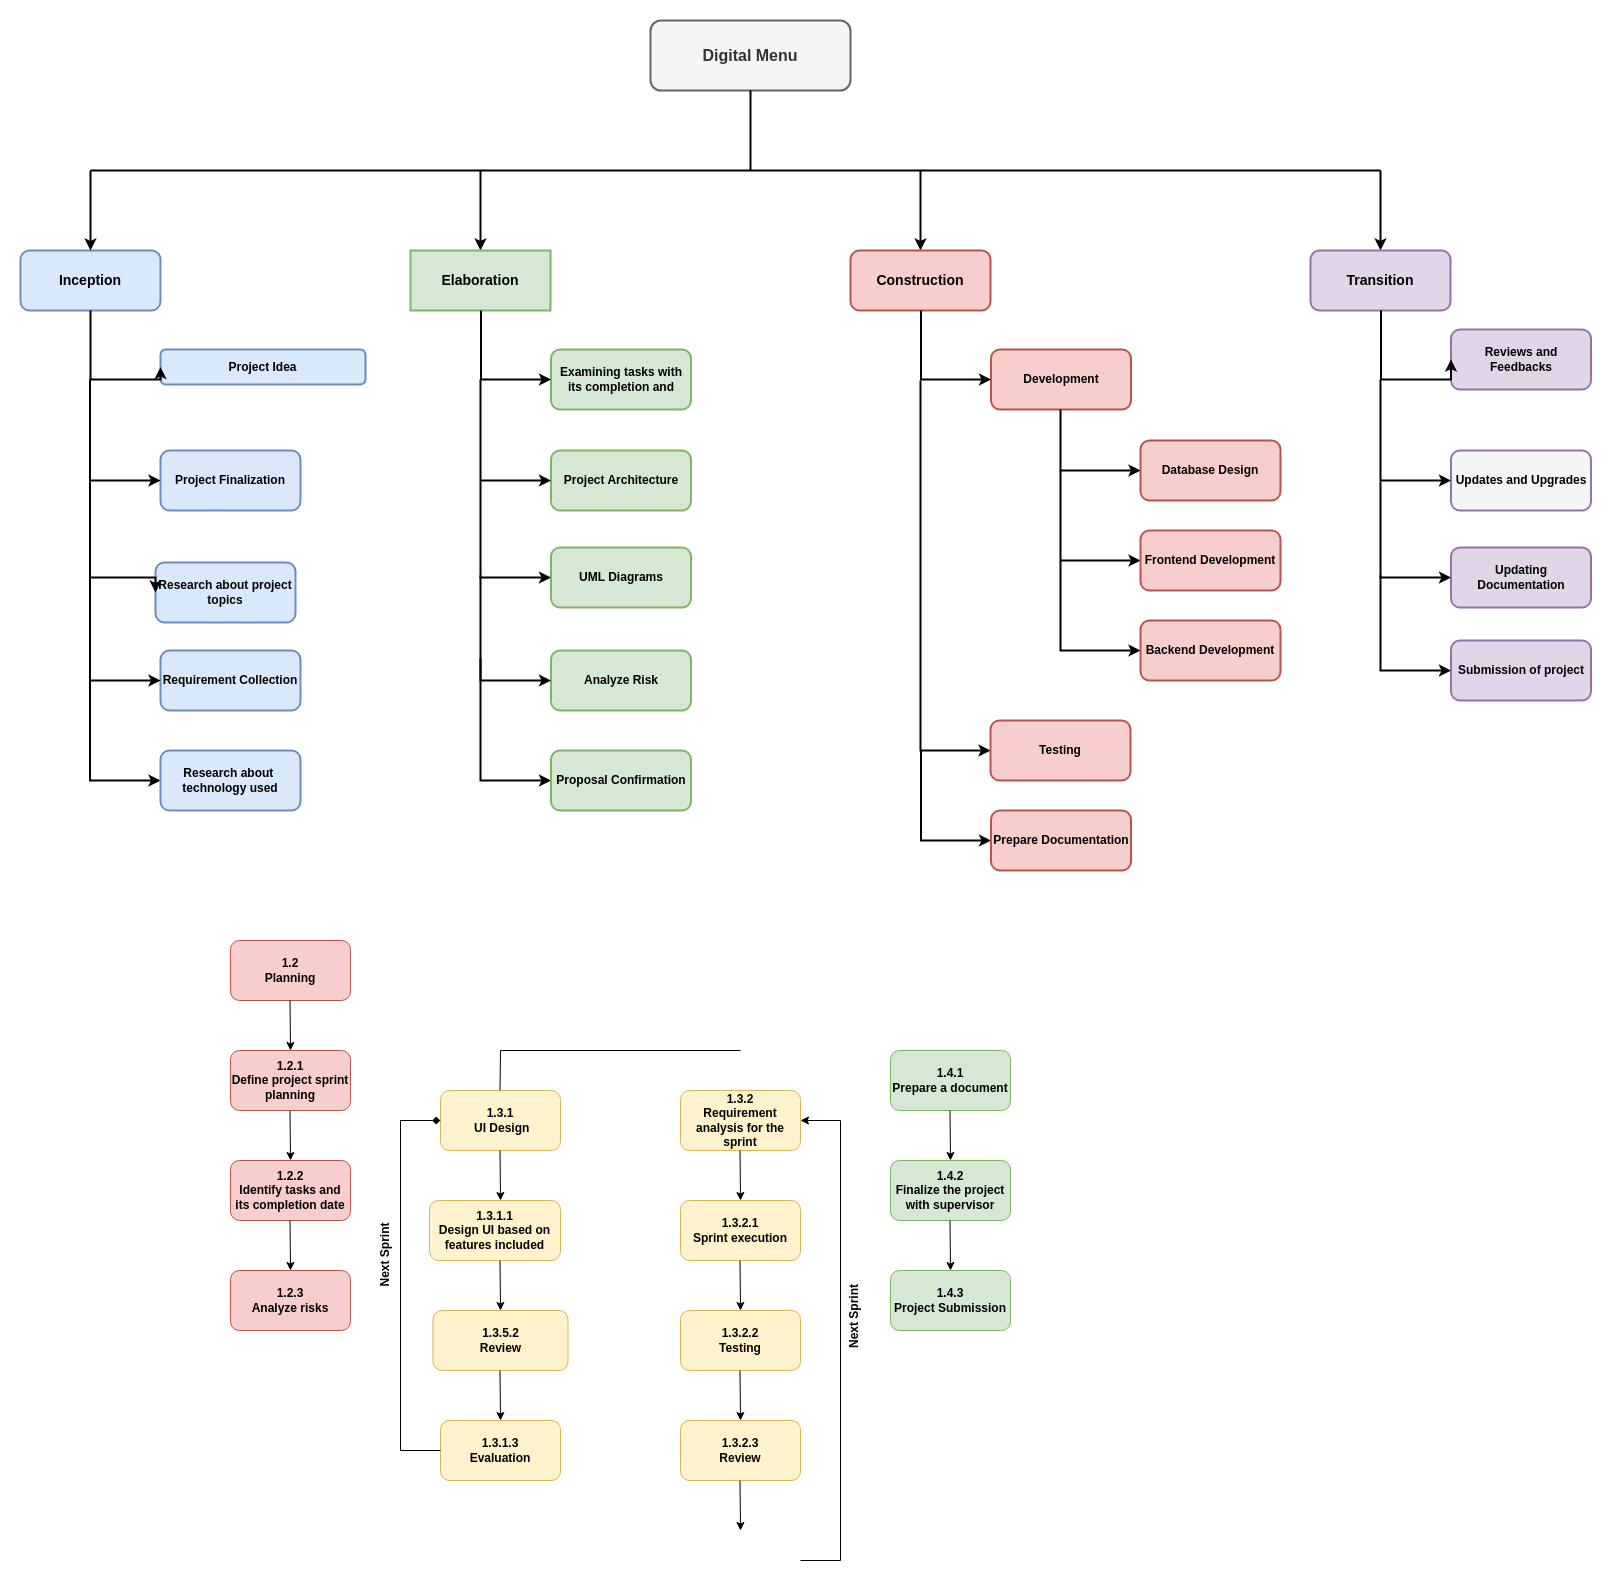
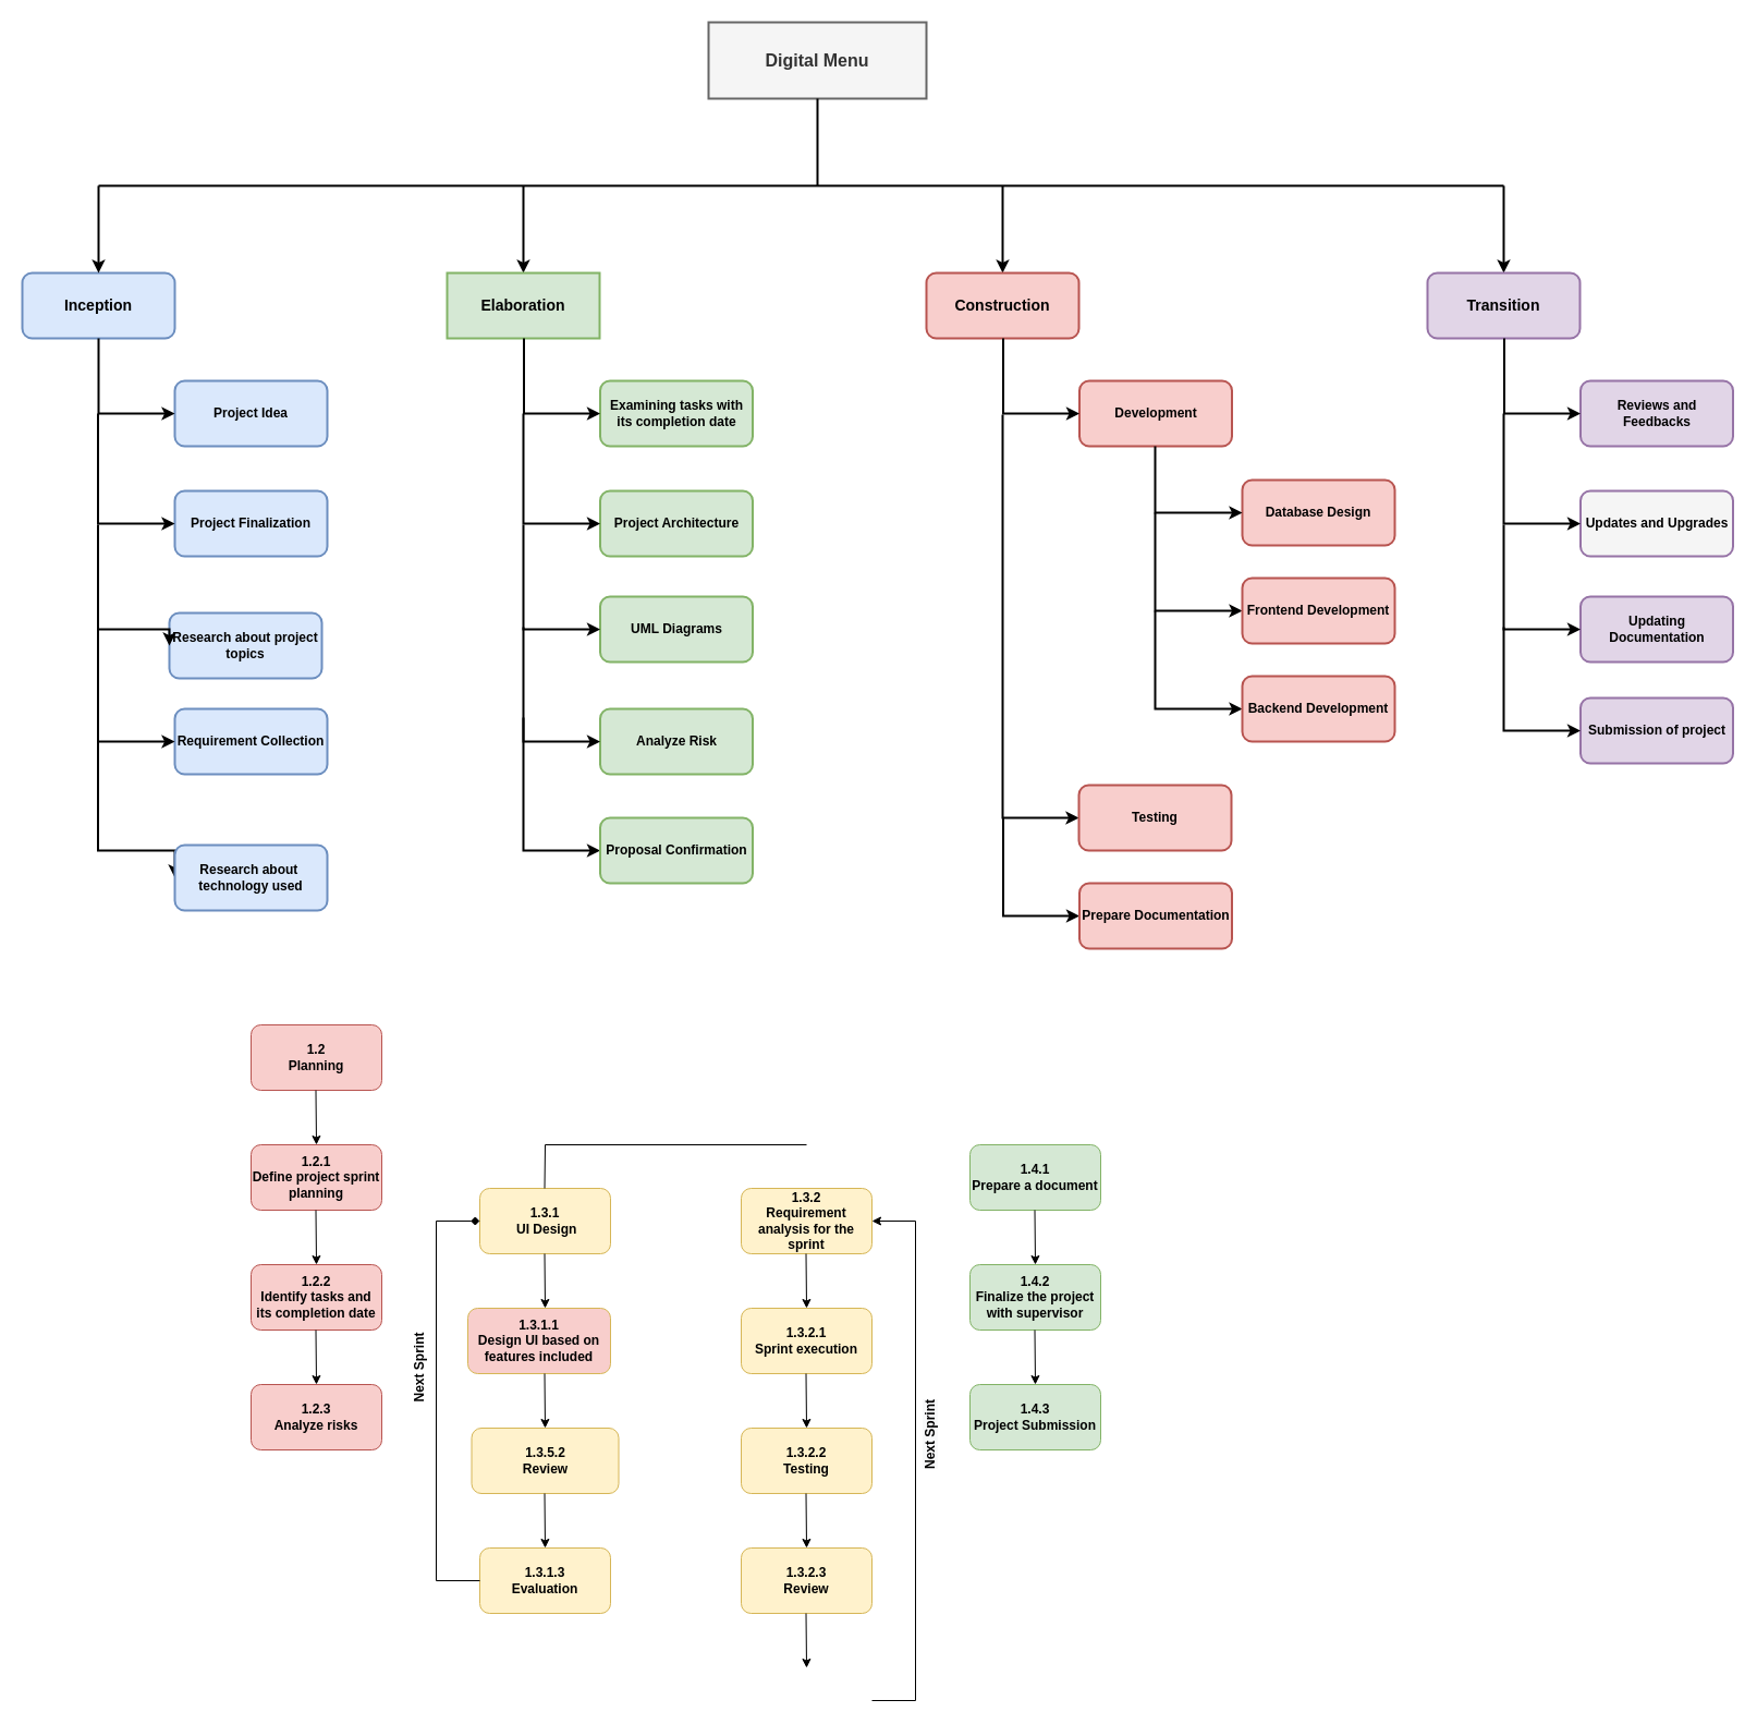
- <mxCell id="2" value="&lt;span style=&quot;font-size: 16px;&quot;&gt;&lt;b&gt;Digital Menu&lt;/b&gt;&lt;/span&gt;" style="rounded=1;whiteSpace=wrap;html=1;strokeWidth=2;fillColor=#f5f5f5;fontColor=#333333;strokeColor=#666666;" parent="1" vertex="1"><mxGeometry x="650" y="20" width="200" height="70" as="geometry" /></mxCell>
+ <mxCell id="2" value="&lt;span style=&quot;font-size: 16px;&quot;&gt;&lt;b&gt;Digital Menu&lt;/b&gt;&lt;/span&gt;" style="whiteSpace=wrap;html=1;strokeWidth=2;fillColor=#f5f5f5;fontColor=#333333;strokeColor=#666666;rounded=0;" parent="1" vertex="1"><mxGeometry x="650" y="20" width="200" height="70" as="geometry" /></mxCell>
- <mxCell id="53" value="&lt;b&gt;Reviews and Feedbacks&lt;/b&gt;" style="rounded=1;whiteSpace=wrap;html=1;strokeWidth=2;fillColor=#e1d5e7;strokeColor=#9673a6;" parent="1" vertex="1"><mxGeometry x="1450.5" y="329" width="140" height="60" as="geometry" /></mxCell>
+ <mxCell id="53" value="&lt;b&gt;Reviews and Feedbacks&lt;/b&gt;" style="rounded=1;whiteSpace=wrap;html=1;strokeWidth=2;fillColor=#e1d5e7;strokeColor=#9673a6;" parent="1" vertex="1"><mxGeometry x="1450.5" y="349" width="140" height="60" as="geometry" /></mxCell>
- <mxCell id="4" value="&lt;b&gt;Project Idea&lt;/b&gt;" style="rounded=1;whiteSpace=wrap;html=1;strokeWidth=2;fillColor=#dae8fc;strokeColor=#6c8ebf;" parent="1" vertex="1"><mxGeometry x="160" y="349" width="205" height="35" as="geometry" /></mxCell>
+ <mxCell id="4" value="&lt;b&gt;Project Idea&lt;/b&gt;" style="rounded=1;whiteSpace=wrap;html=1;strokeWidth=2;fillColor=#dae8fc;strokeColor=#6c8ebf;" parent="1" vertex="1"><mxGeometry x="160" y="349" width="140" height="60" as="geometry" /></mxCell>
- <mxCell id="63" value="&lt;b&gt;Examining tasks with its completion and&lt;/b&gt;" style="rounded=1;whiteSpace=wrap;html=1;strokeWidth=2;fillColor=#d5e8d4;strokeColor=#82b366;" parent="1" vertex="1"><mxGeometry x="550.5" y="349" width="140" height="60" as="geometry" /></mxCell>
+ <mxCell id="63" value="&lt;b&gt;Examining tasks with its completion date&lt;/b&gt;" style="rounded=1;whiteSpace=wrap;html=1;strokeWidth=2;fillColor=#d5e8d4;strokeColor=#82b366;" parent="1" vertex="1"><mxGeometry x="550.5" y="349" width="140" height="60" as="geometry" /></mxCell>
- <mxCell id="62" value="&lt;b&gt;Research about&amp;nbsp; technology used&lt;/b&gt;" style="rounded=1;whiteSpace=wrap;html=1;strokeWidth=2;fillColor=#dae8fc;strokeColor=#6c8ebf;" parent="1" vertex="1"><mxGeometry x="160" y="750" width="140" height="60" as="geometry" /></mxCell>
+ <mxCell id="62" value="&lt;b&gt;Research about&amp;nbsp; technology used&lt;/b&gt;" style="rounded=1;whiteSpace=wrap;html=1;strokeWidth=2;fillColor=#dae8fc;strokeColor=#6c8ebf;" parent="1" vertex="1"><mxGeometry x="160" y="775" width="140" height="60" as="geometry" /></mxCell>
- <mxCell id="24" value="&lt;b&gt;1.3.1.1&lt;br&gt;Design UI based on features included&lt;/b&gt;" style="rounded=1;whiteSpace=wrap;html=1;fillColor=#fff2cc;strokeColor=#d6b656;" parent="1" vertex="1"><mxGeometry x="429" y="1200" width="131" height="60" as="geometry" /></mxCell>
+ <mxCell id="24" value="&lt;b&gt;1.3.1.1&lt;br&gt;Design UI based on features included&lt;/b&gt;" style="rounded=1;whiteSpace=wrap;html=1;fillColor=#f8cecc;strokeColor=#d6b656;" parent="1" vertex="1"><mxGeometry x="429" y="1200" width="131" height="60" as="geometry" /></mxCell>
